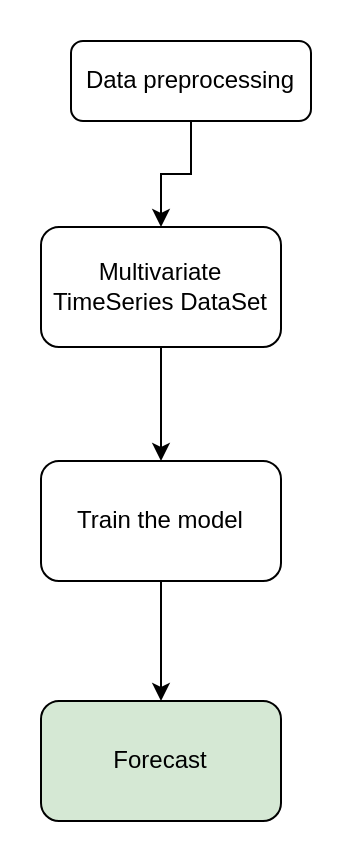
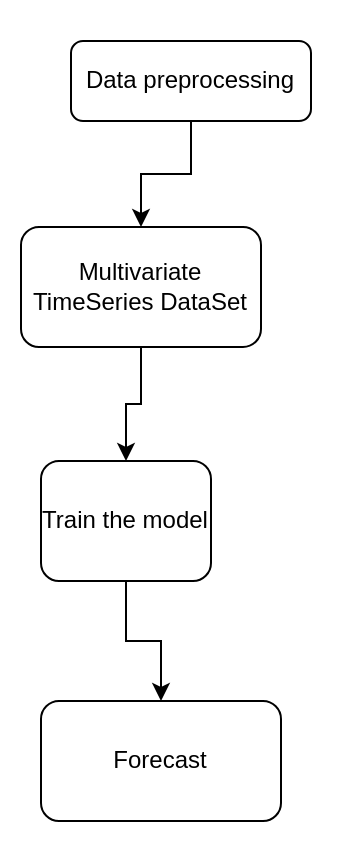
- <mxCell id="5" value="Multivariate TimeSeries DataSet" style="whiteSpace=wrap;html=1;rounded=1;glass=0;strokeWidth=1;shadow=0;" vertex="1" parent="1"><mxGeometry x="20" y="113" width="120" height="60" as="geometry" /></mxCell>
+ <mxCell id="5" value="Multivariate TimeSeries DataSet" style="whiteSpace=wrap;html=1;rounded=1;glass=0;strokeWidth=1;shadow=0;" vertex="1" parent="1"><mxGeometry x="10" y="113" width="120" height="60" as="geometry" /></mxCell>
- <mxCell id="7" value="Train the model" style="whiteSpace=wrap;html=1;rounded=1;glass=0;strokeWidth=1;shadow=0;" vertex="1" parent="1"><mxGeometry x="20" y="230" width="120" height="60" as="geometry" /></mxCell>
+ <mxCell id="7" value="Train the model" style="whiteSpace=wrap;html=1;rounded=1;glass=0;strokeWidth=1;shadow=0;" vertex="1" parent="1"><mxGeometry x="20" y="230" width="85" height="60" as="geometry" /></mxCell>
- <mxCell id="8" value="Forecast" style="whiteSpace=wrap;html=1;rounded=1;glass=0;strokeWidth=1;shadow=0;fillColor=#d5e8d4;" vertex="1" parent="1"><mxGeometry x="20" y="350" width="120" height="60" as="geometry" /></mxCell>
+ <mxCell id="8" value="Forecast" style="whiteSpace=wrap;html=1;rounded=1;glass=0;strokeWidth=1;shadow=0;" vertex="1" parent="1"><mxGeometry x="20" y="350" width="120" height="60" as="geometry" /></mxCell>
